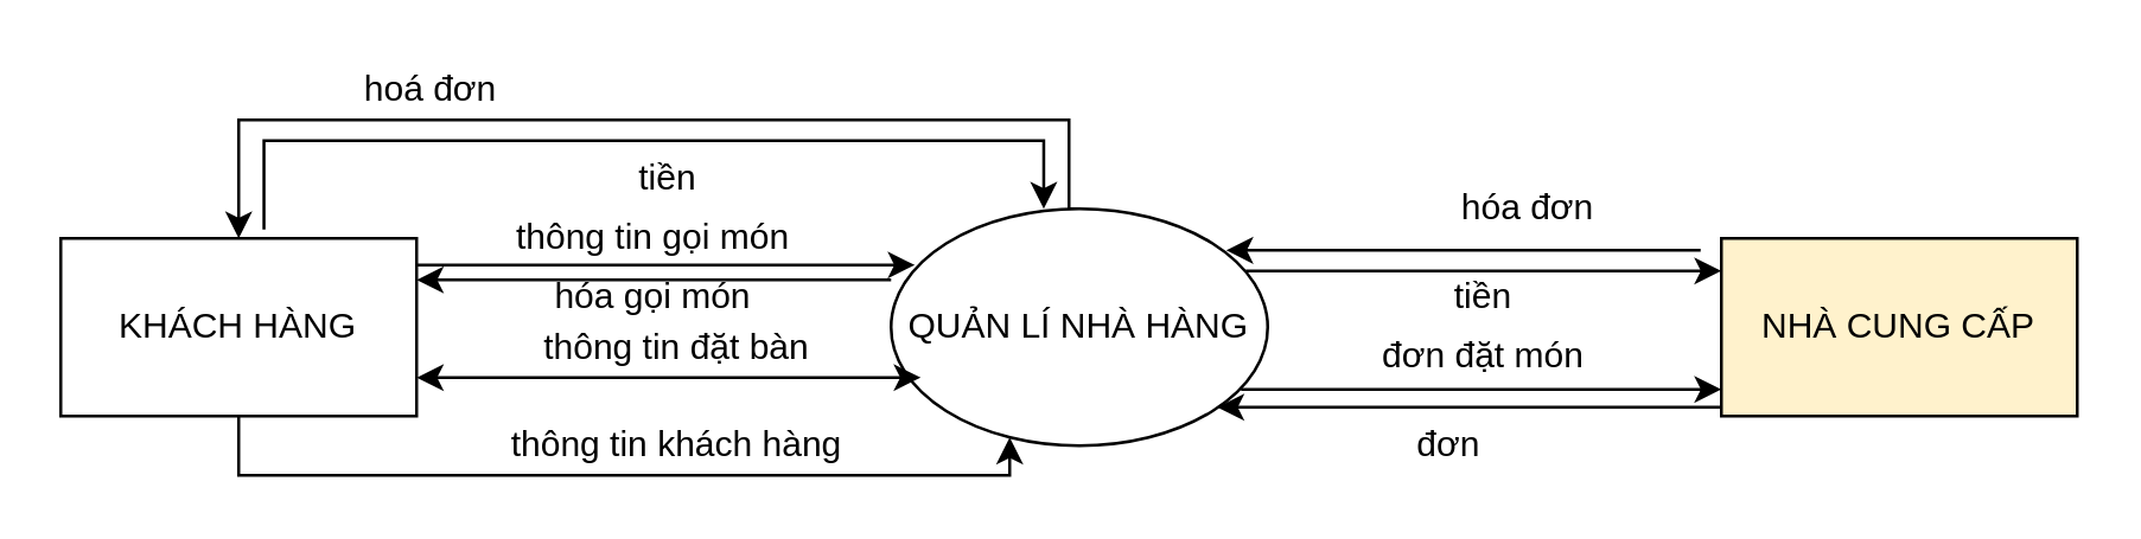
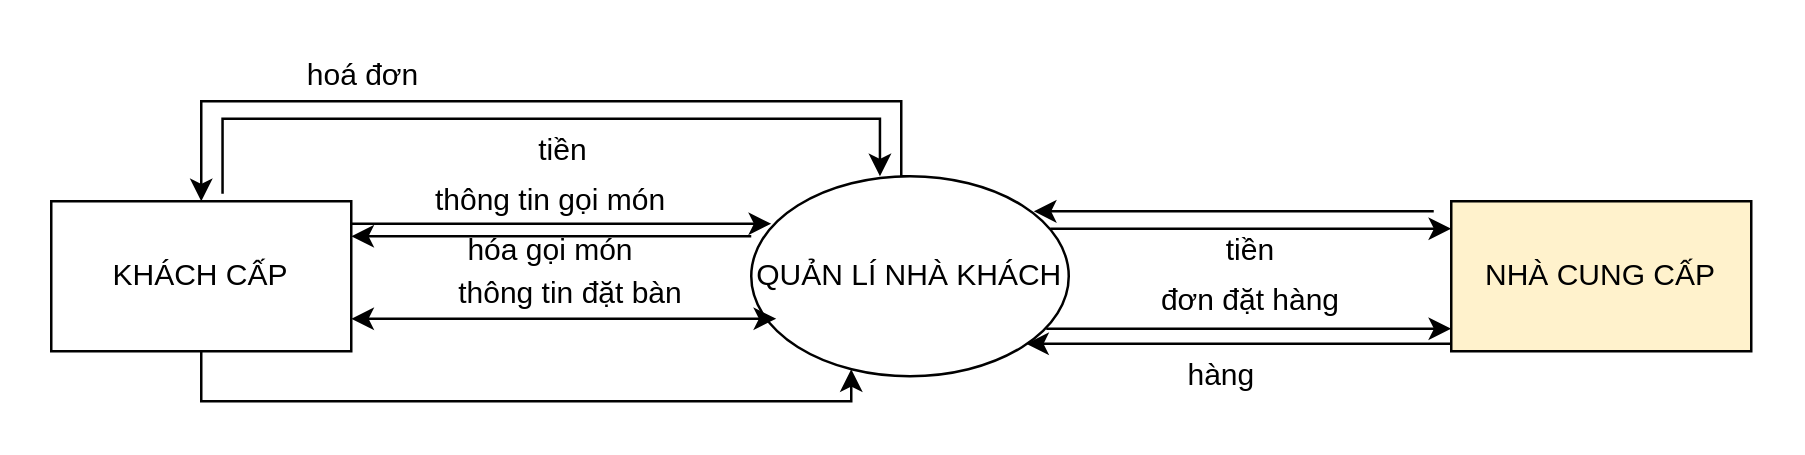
- <mxCell id="23" value="hóa đơn" style="text;html=1;strokeColor=none;fillColor=none;align=center;verticalAlign=middle;whiteSpace=wrap;rounded=0;" vertex="1" parent="1"><mxGeometry x="480" y="60" width="70" height="20" as="geometry" /></mxCell>
- <mxCell id="4" value="KHÁCH HÀNG" style="rounded=0;whiteSpace=wrap;html=1;" vertex="1" parent="1"><mxGeometry x="20" y="80" width="120" height="60" as="geometry" /></mxCell>
+ <mxCell id="4" value="KHÁCH CẤP" style="rounded=0;whiteSpace=wrap;html=1;" vertex="1" parent="1"><mxGeometry x="20" y="80" width="120" height="60" as="geometry" /></mxCell>
- <mxCell id="11" value="QUẢN LÍ NHÀ HÀNG" style="ellipse;whiteSpace=wrap;html=1;" vertex="1" parent="1"><mxGeometry x="300" y="70" width="127" height="80" as="geometry" /></mxCell>
+ <mxCell id="11" value="QUẢN LÍ NHÀ KHÁCH" style="ellipse;whiteSpace=wrap;html=1;" vertex="1" parent="1"><mxGeometry x="300" y="70" width="127" height="80" as="geometry" /></mxCell>
- <mxCell id="17" value="đơn đặt món" style="text;html=1;strokeColor=none;fillColor=none;align=center;verticalAlign=middle;whiteSpace=wrap;rounded=0;" vertex="1" parent="1"><mxGeometry x="460" y="110" width="80" height="20" as="geometry" /></mxCell>
+ <mxCell id="17" value="đơn đặt hàng" style="text;html=1;strokeColor=none;fillColor=none;align=center;verticalAlign=middle;whiteSpace=wrap;rounded=0;" vertex="1" parent="1"><mxGeometry x="460" y="110" width="80" height="20" as="geometry" /></mxCell>
- <mxCell id="21" value="thông tin khách hàng" style="text;html=1;strokeColor=none;fillColor=none;align=center;verticalAlign=middle;whiteSpace=wrap;rounded=0;" vertex="1" parent="1"><mxGeometry x="158" y="140" width="140" height="20" as="geometry" /></mxCell>
- <mxCell id="22" value="đơn&amp;nbsp;" style="text;html=1;strokeColor=none;fillColor=none;align=center;verticalAlign=middle;whiteSpace=wrap;rounded=0;" vertex="1" parent="1"><mxGeometry x="470" y="140" width="40" height="20" as="geometry" /></mxCell>
+ <mxCell id="22" value="hàng&amp;nbsp;" style="text;html=1;strokeColor=none;fillColor=none;align=center;verticalAlign=middle;whiteSpace=wrap;rounded=0;" vertex="1" parent="1"><mxGeometry x="470" y="140" width="40" height="20" as="geometry" /></mxCell>
